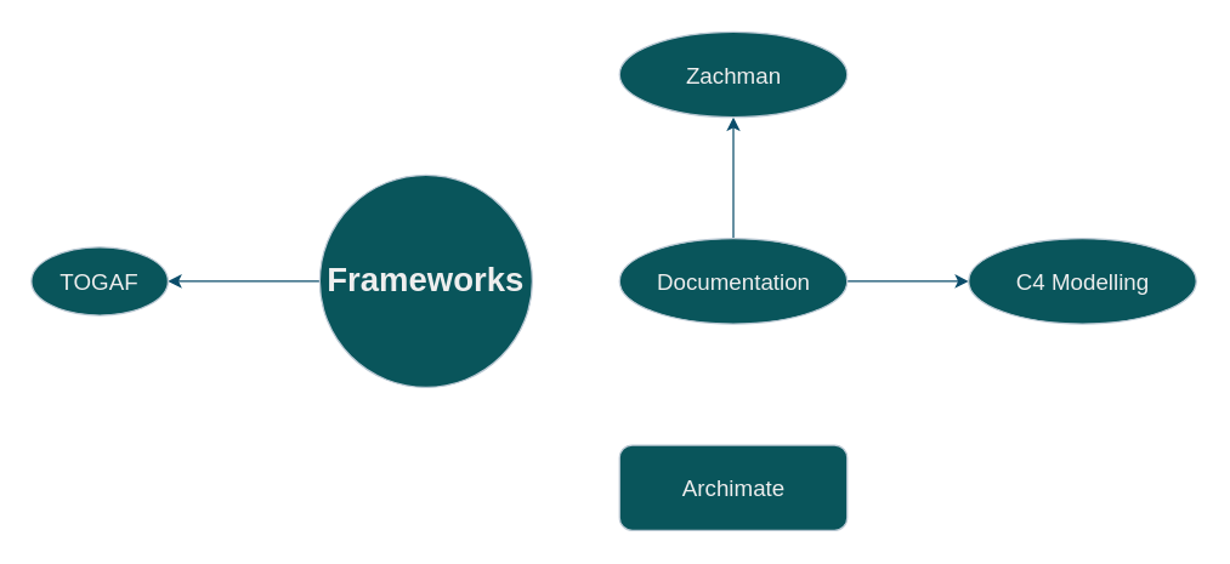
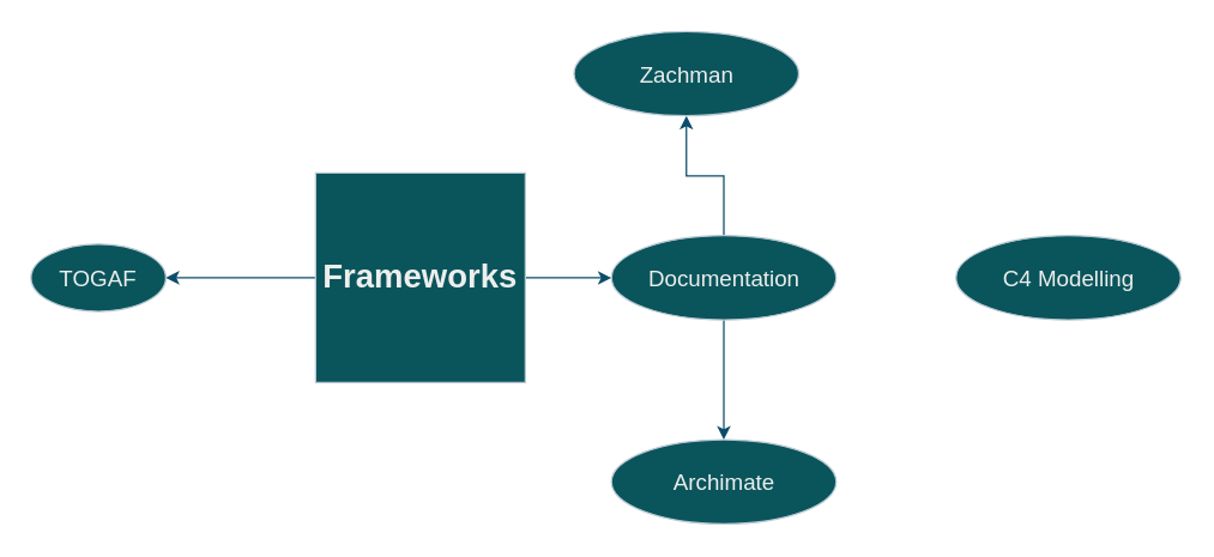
- <mxCell id="9" value="Zachman" style="ellipse;whiteSpace=wrap;html=1;strokeColor=#BAC8D3;fontColor=#EEEEEE;fillColor=#09555B;fontSize=15;" parent="1" vertex="1"><mxGeometry x="407.5" y="20.63" width="150" height="56.25" as="geometry" /></mxCell>
+ <mxCell id="9" value="Zachman" style="ellipse;whiteSpace=wrap;html=1;strokeColor=#BAC8D3;fontColor=#EEEEEE;fillColor=#09555B;fontSize=15;" parent="1" vertex="1"><mxGeometry x="382.5" y="20.63" width="150" height="56.25" as="geometry" /></mxCell>
- <mxCell id="4" value="Frameworks" style="ellipse;whiteSpace=wrap;html=1;aspect=fixed;labelBackgroundColor=none;fillColor=#09555B;strokeColor=#BAC8D3;fontColor=#EEEEEE;fontSize=22;fontStyle=1" parent="1" vertex="1"><mxGeometry x="210" y="115" width="140" height="140" as="geometry" /></mxCell>
+ <mxCell id="4" value="Frameworks" style="whiteSpace=wrap;html=1;aspect=fixed;labelBackgroundColor=none;fillColor=#09555B;strokeColor=#BAC8D3;fontColor=#EEEEEE;fontSize=22;fontStyle=1;rounded=0;" parent="1" vertex="1"><mxGeometry x="210" y="115" width="140" height="140" as="geometry" /></mxCell>
+ <mxCell id="3" value="" style="edgeStyle=orthogonalEdgeStyle;rounded=0;orthogonalLoop=1;jettySize=auto;html=1;strokeColor=#0B4D6A;" parent="1" source="4" target="8" edge="1"><mxGeometry relative="1" as="geometry" /></mxCell>
- <mxCell id="7" value="" style="edgeStyle=orthogonalEdgeStyle;rounded=0;orthogonalLoop=1;jettySize=auto;html=1;strokeColor=#0B4D6A;" parent="1" source="8" target="11" edge="1"><mxGeometry relative="1" as="geometry" /></mxCell>
+ <mxCell id="7" value="" style="edgeStyle=orthogonalEdgeStyle;rounded=0;orthogonalLoop=1;jettySize=auto;html=1;strokeColor=#0B4D6A;" parent="1" source="8" target="10" edge="1"><mxGeometry relative="1" as="geometry" /></mxCell>
- <mxCell id="10" value="Archimate" style="whiteSpace=wrap;html=1;strokeColor=#BAC8D3;fontColor=#EEEEEE;fillColor=#09555B;fontSize=15;rounded=1;" parent="1" vertex="1"><mxGeometry x="407.5" y="293.13" width="150" height="56.25" as="geometry" /></mxCell>
+ <mxCell id="10" value="Archimate" style="ellipse;whiteSpace=wrap;html=1;strokeColor=#BAC8D3;fontColor=#EEEEEE;fillColor=#09555B;fontSize=15;" parent="1" vertex="1"><mxGeometry x="407.5" y="293.13" width="150" height="56.25" as="geometry" /></mxCell>
